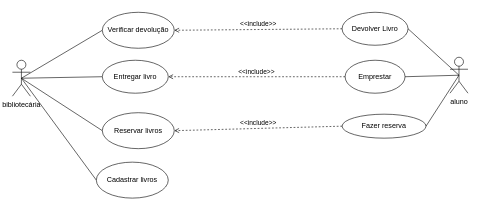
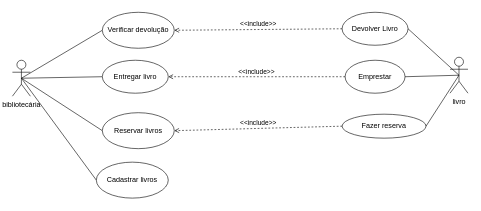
- <mxCell id="10" value="aluno" style="shape=umlActor;verticalLabelPosition=bottom;verticalAlign=top;html=1;" vertex="1" parent="1"><mxGeometry x="750" y="95" width="30" height="60" as="geometry" /></mxCell>
+ <mxCell id="10" value="livro" style="shape=umlActor;verticalLabelPosition=bottom;verticalAlign=top;html=1;" vertex="1" parent="1"><mxGeometry x="750" y="95" width="30" height="60" as="geometry" /></mxCell>
